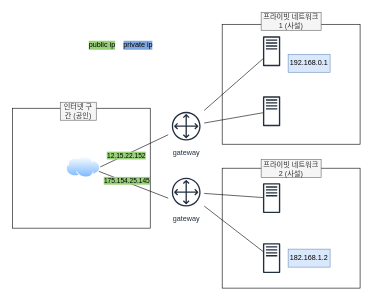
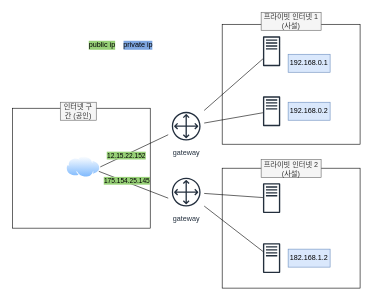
- <mxCell id="24" value="프라이빗 네트워크 1 (사설)" style="text;html=1;strokeColor=#666666;fillColor=#f5f5f5;align=center;verticalAlign=middle;whiteSpace=wrap;rounded=0;fontColor=#333333;" vertex="1" parent="1"><mxGeometry x="435" y="20" width="100" height="30" as="geometry" /></mxCell>
+ <mxCell id="24" value="프라이빗 인터넷 1 (사설)" style="text;html=1;strokeColor=#666666;fillColor=#f5f5f5;align=center;verticalAlign=middle;whiteSpace=wrap;rounded=0;fontColor=#333333;" vertex="1" parent="1"><mxGeometry x="435" y="20" width="100" height="30" as="geometry" /></mxCell>
+ <mxCell id="21" value="192.168.0.2" style="text;html=1;strokeColor=#6c8ebf;fillColor=#dae8fc;align=center;verticalAlign=middle;whiteSpace=wrap;rounded=0;" vertex="1" parent="1"><mxGeometry x="480" y="170" width="70" height="30" as="geometry" /></mxCell>
- <mxCell id="25" value="프라이빗 네트워크 2 (사설)" style="text;html=1;strokeColor=#666666;fillColor=#f5f5f5;align=center;verticalAlign=middle;whiteSpace=wrap;rounded=0;fontColor=#333333;" vertex="1" parent="1"><mxGeometry x="435" y="265.75" width="100" height="30" as="geometry" /></mxCell>
+ <mxCell id="25" value="프라이빗 인터넷 2 (사설)" style="text;html=1;strokeColor=#666666;fillColor=#f5f5f5;align=center;verticalAlign=middle;whiteSpace=wrap;rounded=0;fontColor=#333333;" vertex="1" parent="1"><mxGeometry x="435" y="265.75" width="100" height="30" as="geometry" /></mxCell>
